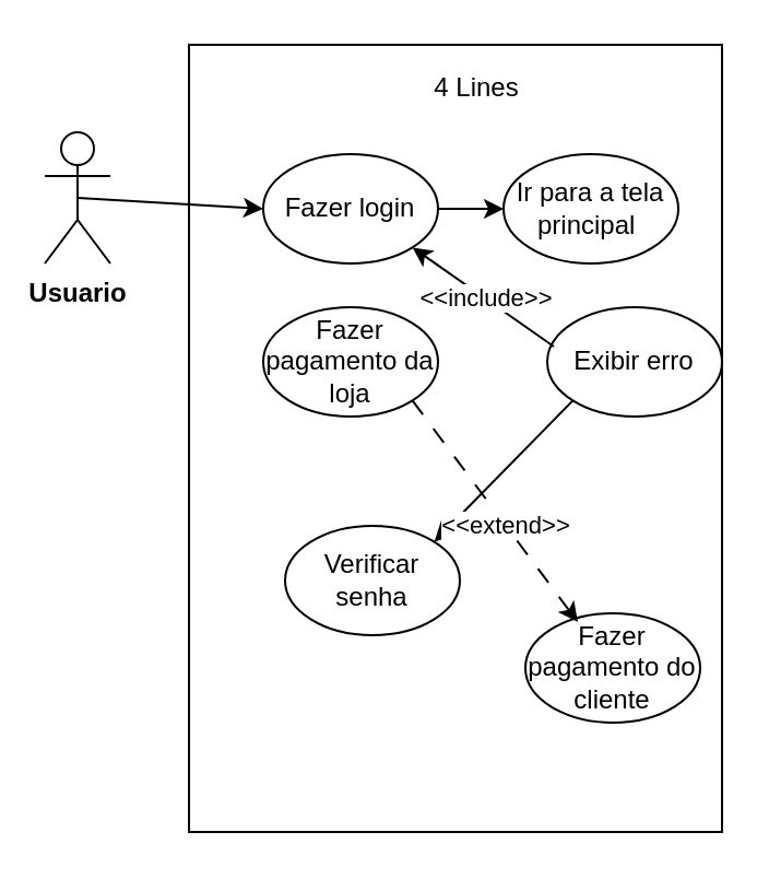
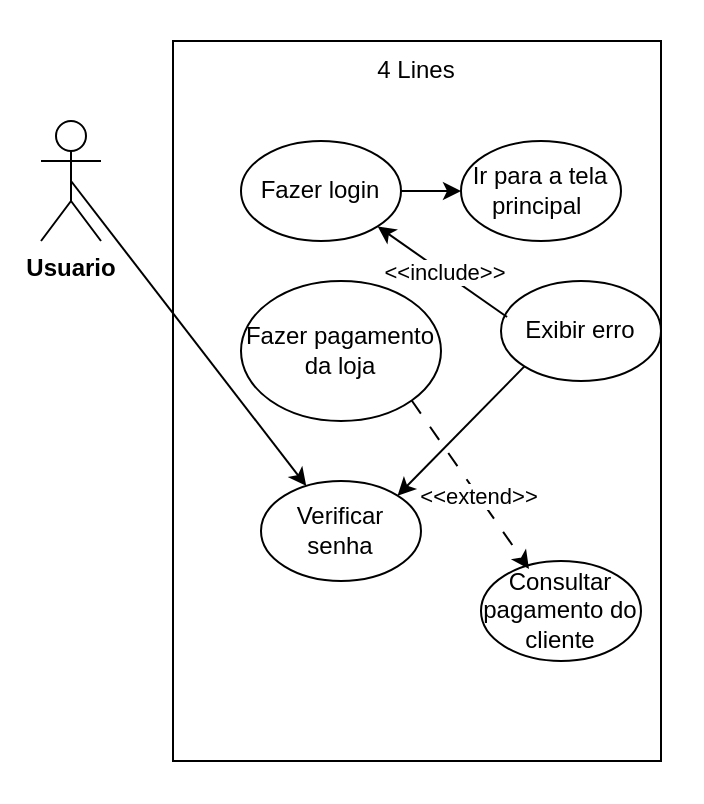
- <mxCell id="4" value="4 Lines" style="text;html=1;align=center;verticalAlign=middle;whiteSpace=wrap;rounded=0;" parent="1" vertex="1"><mxGeometry x="188" y="25" width="60" height="30" as="geometry" /></mxCell>
+ <mxCell id="4" value="4 Lines" style="text;html=1;align=center;verticalAlign=middle;whiteSpace=wrap;rounded=0;" parent="1" vertex="1"><mxGeometry x="178" y="20" width="60" height="30" as="geometry" /></mxCell>
- <mxCell id="16" value="" style="endArrow=classic;html=1;rounded=0;entryX=0;entryY=0.5;entryDx=0;entryDy=0;exitX=0.5;exitY=0.5;exitDx=0;exitDy=0;exitPerimeter=0;" parent="1" source="2" target="6" edge="1"><mxGeometry width="50" height="50" relative="1" as="geometry"><mxPoint x="40" y="90" as="sourcePoint" /><mxPoint x="240" y="210" as="targetPoint" /></mxGeometry></mxCell>
+ <mxCell id="16" value="" style="endArrow=classic;html=1;rounded=0;exitX=0.5;exitY=0.5;exitDx=0;exitDy=0;exitPerimeter=0;" parent="1" source="2" target="11" edge="1"><mxGeometry width="50" height="50" relative="1" as="geometry"><mxPoint x="40" y="90" as="sourcePoint" /><mxPoint x="240" y="210" as="targetPoint" /></mxGeometry></mxCell>
- <mxCell id="7" value="Fazer pagamento da loja" style="ellipse;whiteSpace=wrap;html=1;" parent="1" vertex="1"><mxGeometry x="120" y="140" width="80" height="50" as="geometry" /></mxCell>
+ <mxCell id="7" value="Fazer pagamento da loja" style="ellipse;whiteSpace=wrap;html=1;" parent="1" vertex="1"><mxGeometry x="120" y="140" width="100" height="70" as="geometry" /></mxCell>
- <mxCell id="9" value="Fazer pagamento do cliente" style="ellipse;whiteSpace=wrap;html=1;" parent="1" vertex="1"><mxGeometry x="240" y="280" width="80" height="50" as="geometry" /></mxCell>
+ <mxCell id="9" value="Consultar pagamento do cliente" style="ellipse;whiteSpace=wrap;html=1;" parent="1" vertex="1"><mxGeometry x="240" y="280" width="80" height="50" as="geometry" /></mxCell>
